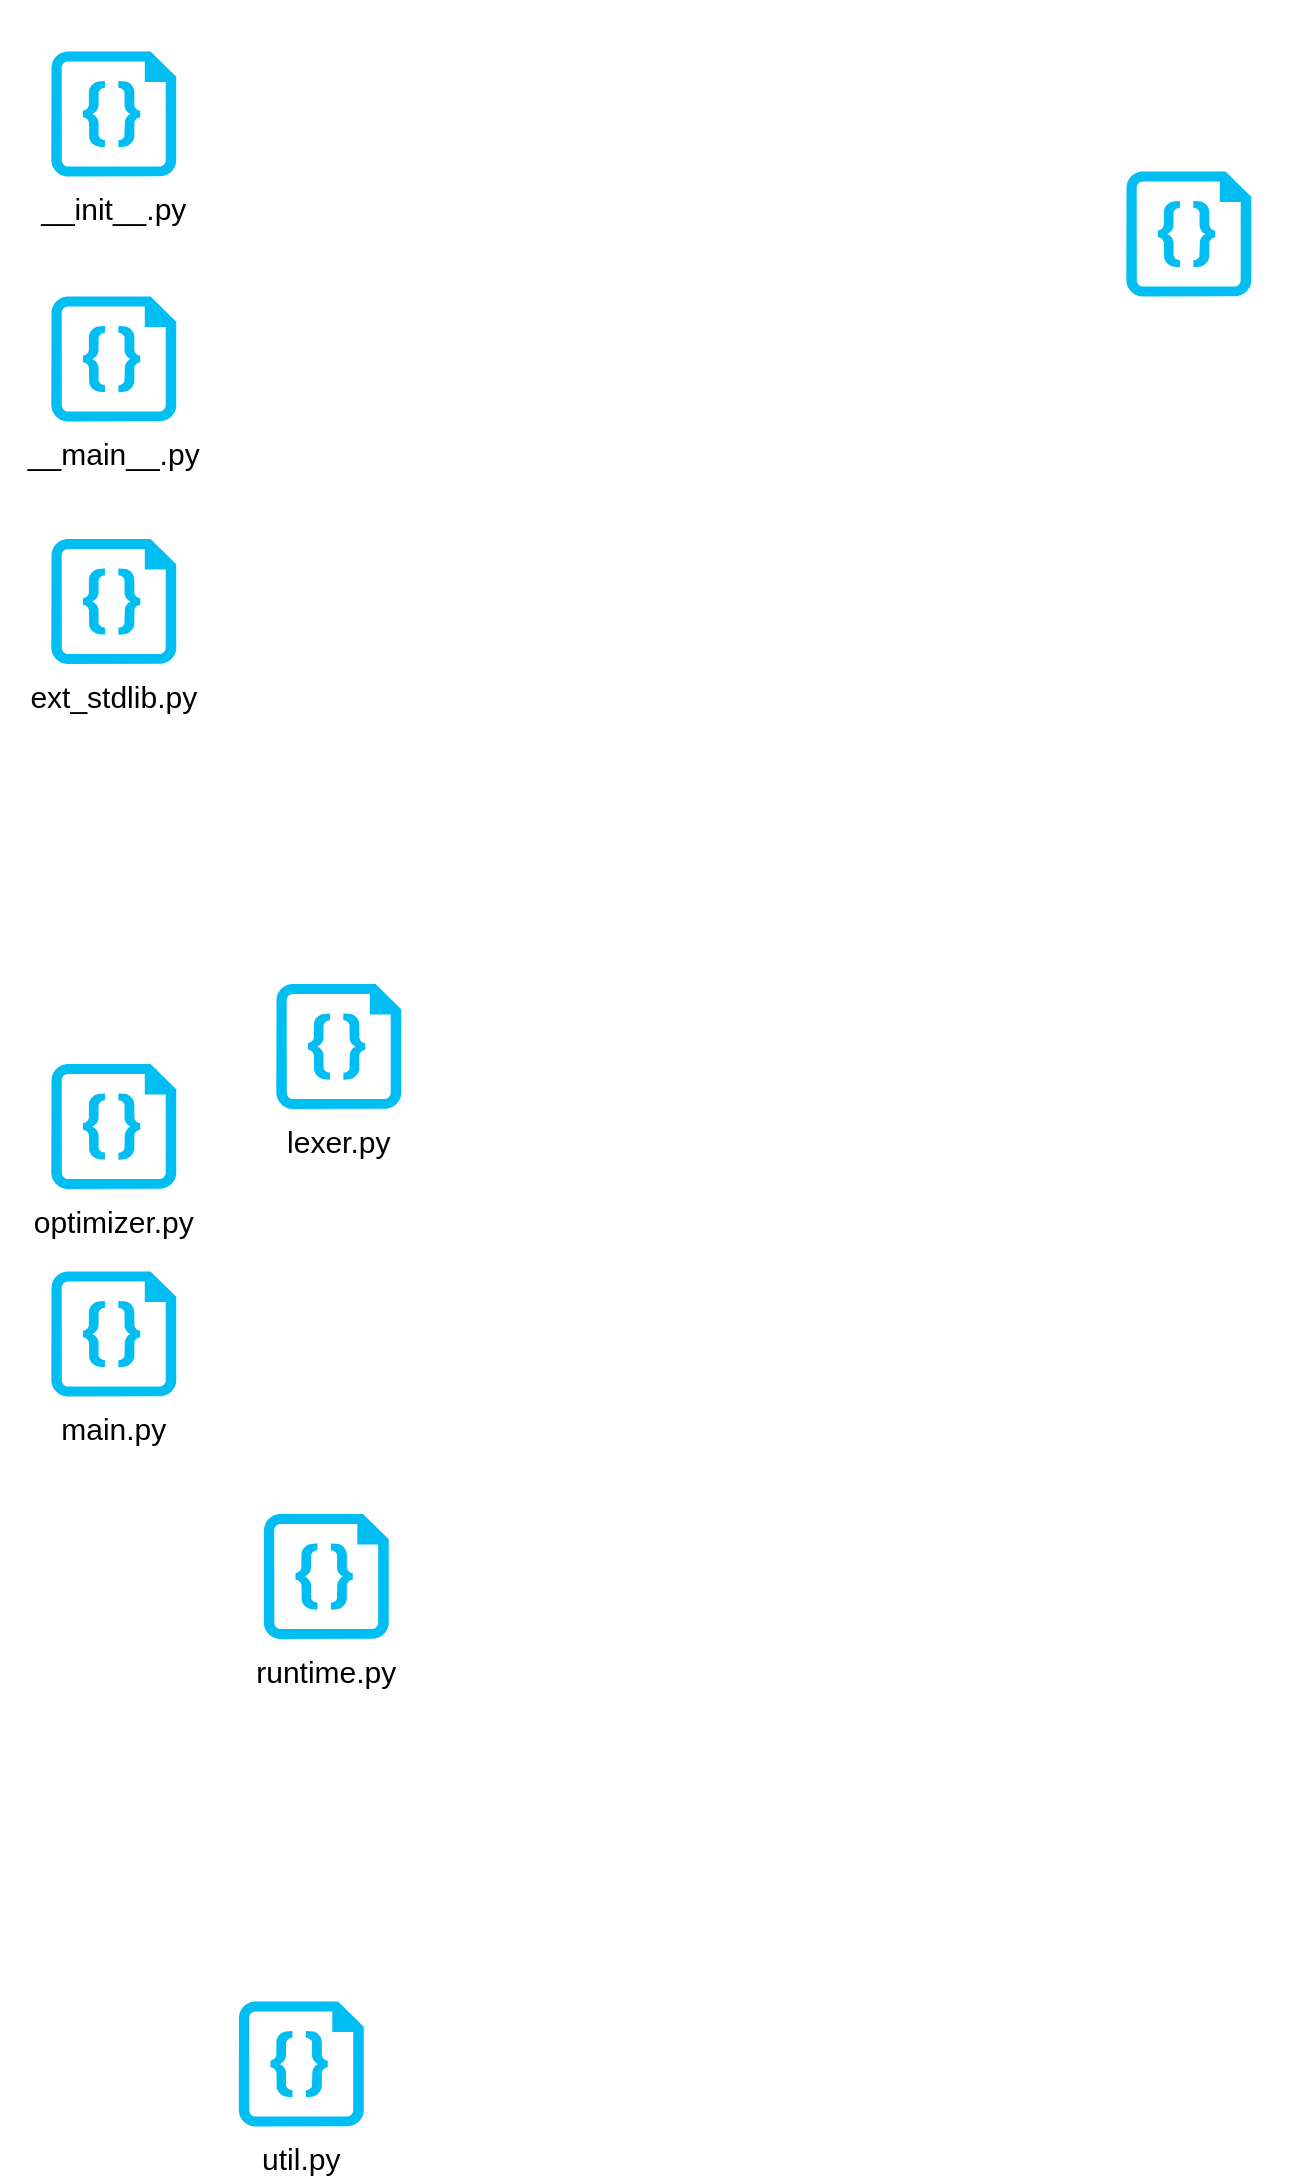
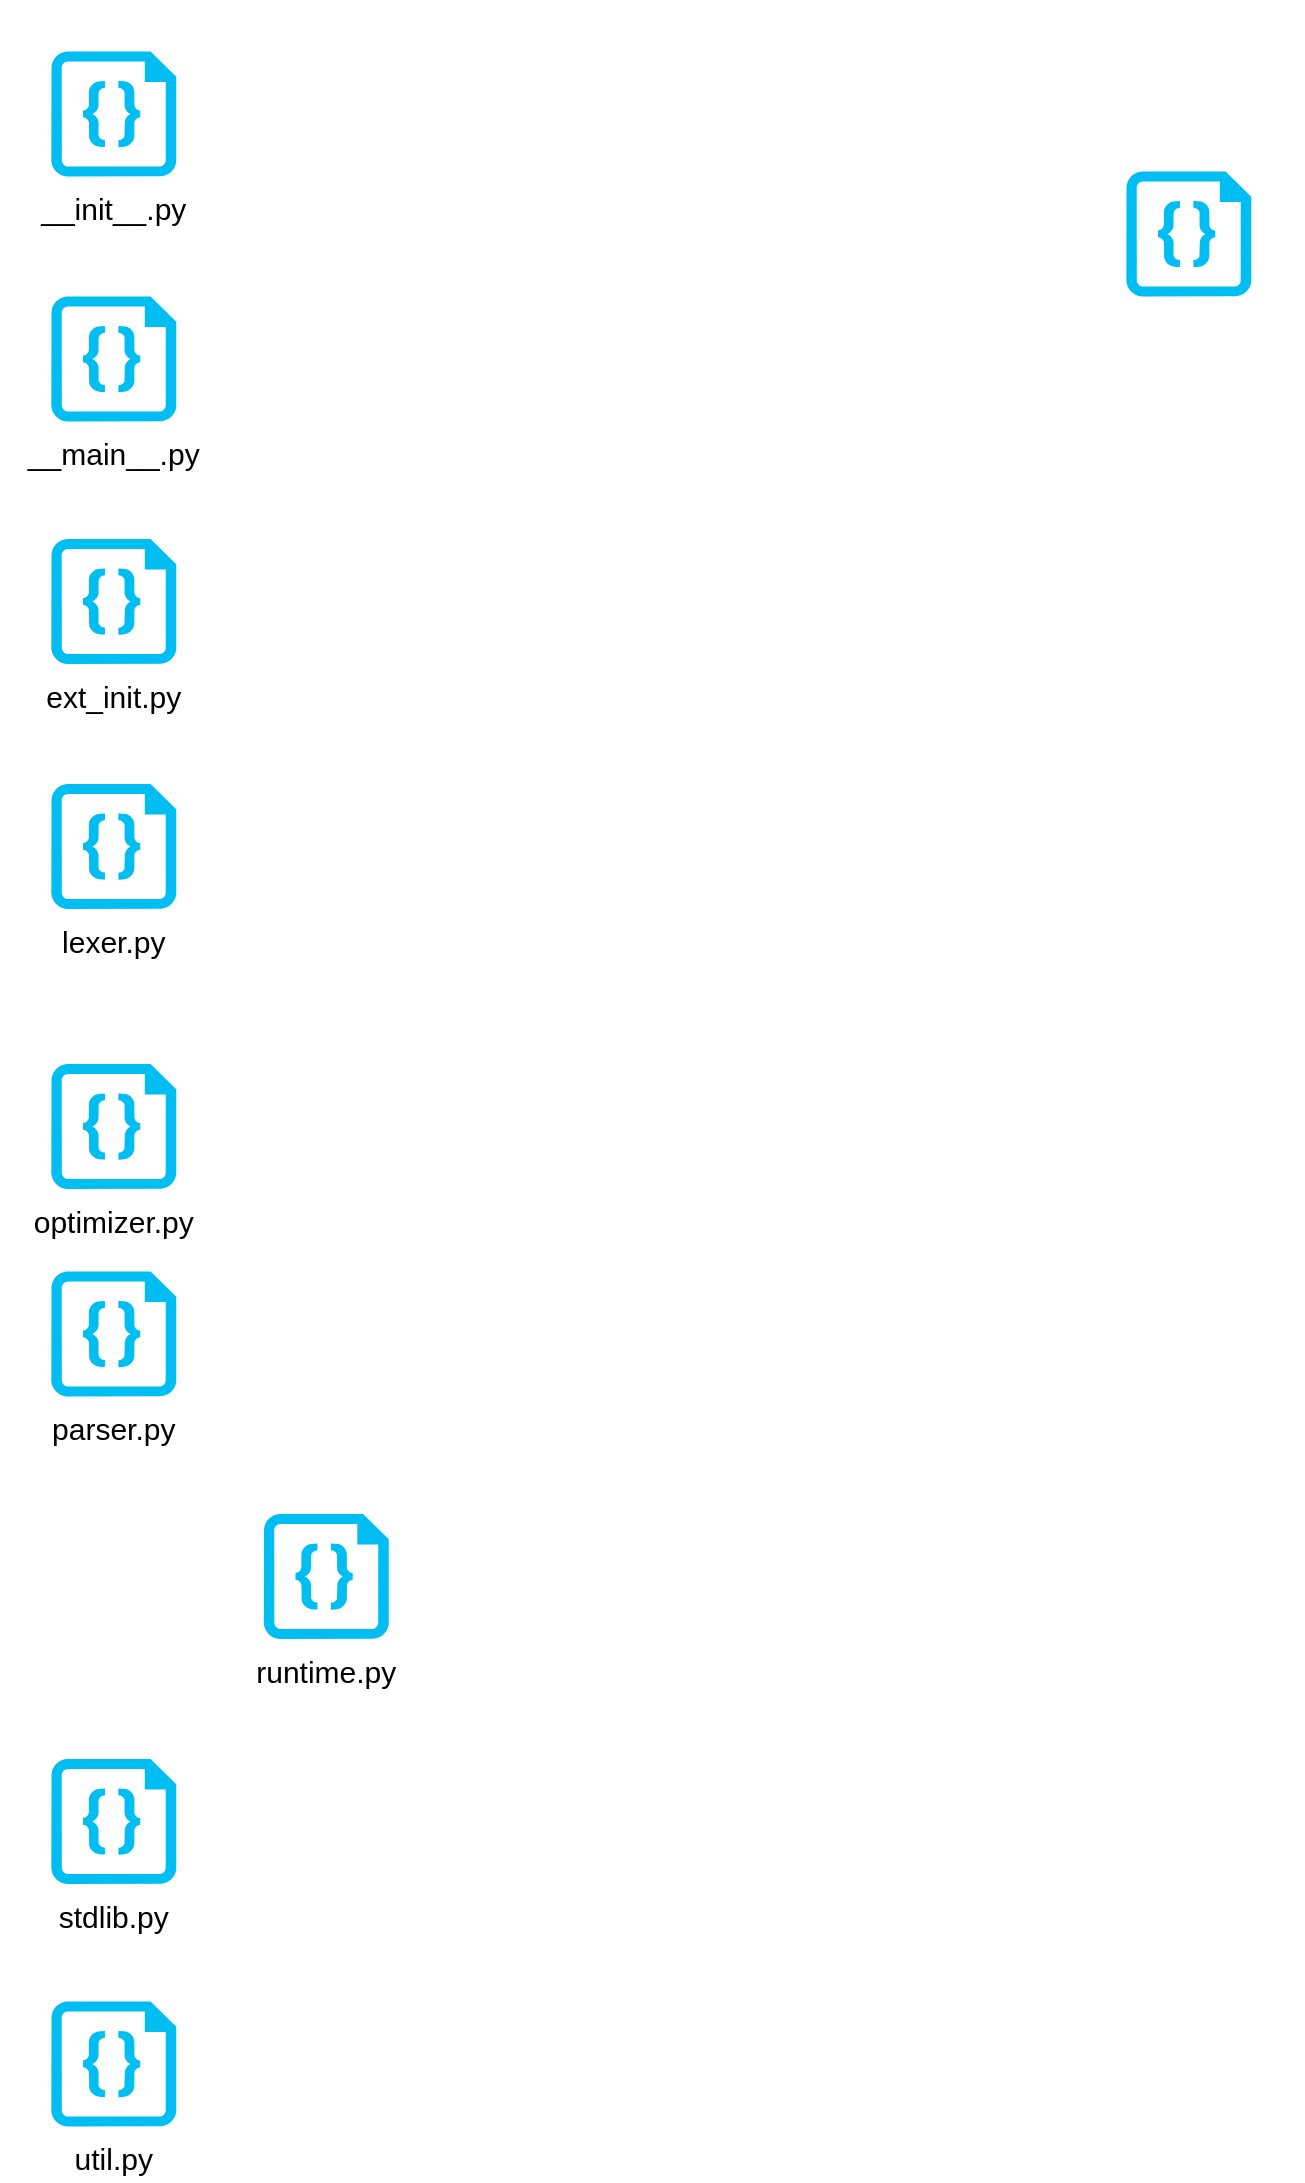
- <mxCell id="6" value="ext_stdlib.py" style="verticalLabelPosition=bottom;html=1;verticalAlign=top;align=center;strokeColor=none;fillColor=#00BEF2;shape=mxgraph.azure.code_file;pointerEvents=1;" vertex="1" parent="1"><mxGeometry x="20" y="215" width="50" height="50" as="geometry" /></mxCell>
+ <mxCell id="6" value="ext_init.py" style="verticalLabelPosition=bottom;html=1;verticalAlign=top;align=center;strokeColor=none;fillColor=#00BEF2;shape=mxgraph.azure.code_file;pointerEvents=1;" vertex="1" parent="1"><mxGeometry x="20" y="215" width="50" height="50" as="geometry" /></mxCell>
- <mxCell id="7" value="lexer.py" style="verticalLabelPosition=bottom;html=1;verticalAlign=top;align=center;strokeColor=none;fillColor=#00BEF2;shape=mxgraph.azure.code_file;pointerEvents=1;" vertex="1" parent="1"><mxGeometry x="110" y="393" width="50" height="50" as="geometry" /></mxCell>
+ <mxCell id="7" value="lexer.py" style="verticalLabelPosition=bottom;html=1;verticalAlign=top;align=center;strokeColor=none;fillColor=#00BEF2;shape=mxgraph.azure.code_file;pointerEvents=1;" vertex="1" parent="1"><mxGeometry x="20" y="313" width="50" height="50" as="geometry" /></mxCell>
- <mxCell id="9" value="main.py" style="verticalLabelPosition=bottom;html=1;verticalAlign=top;align=center;strokeColor=none;fillColor=#00BEF2;shape=mxgraph.azure.code_file;pointerEvents=1;" vertex="1" parent="1"><mxGeometry x="20" y="508" width="50" height="50" as="geometry" /></mxCell>
+ <mxCell id="9" value="parser.py" style="verticalLabelPosition=bottom;html=1;verticalAlign=top;align=center;strokeColor=none;fillColor=#00BEF2;shape=mxgraph.azure.code_file;pointerEvents=1;" vertex="1" parent="1"><mxGeometry x="20" y="508" width="50" height="50" as="geometry" /></mxCell>
+ <mxCell id="2" value="stdlib.py" style="verticalLabelPosition=bottom;html=1;verticalAlign=top;align=center;strokeColor=none;fillColor=#00BEF2;shape=mxgraph.azure.code_file;pointerEvents=1;" parent="1" vertex="1"><mxGeometry x="20" y="703" width="50" height="50" as="geometry" /></mxCell>
- <mxCell id="5" value="util.py" style="verticalLabelPosition=bottom;html=1;verticalAlign=top;align=center;strokeColor=none;fillColor=#00BEF2;shape=mxgraph.azure.code_file;pointerEvents=1;" parent="1" vertex="1"><mxGeometry x="95" y="800" width="50" height="50" as="geometry" /></mxCell>
+ <mxCell id="5" value="util.py" style="verticalLabelPosition=bottom;html=1;verticalAlign=top;align=center;strokeColor=none;fillColor=#00BEF2;shape=mxgraph.azure.code_file;pointerEvents=1;" parent="1" vertex="1"><mxGeometry x="20" y="800" width="50" height="50" as="geometry" /></mxCell>
